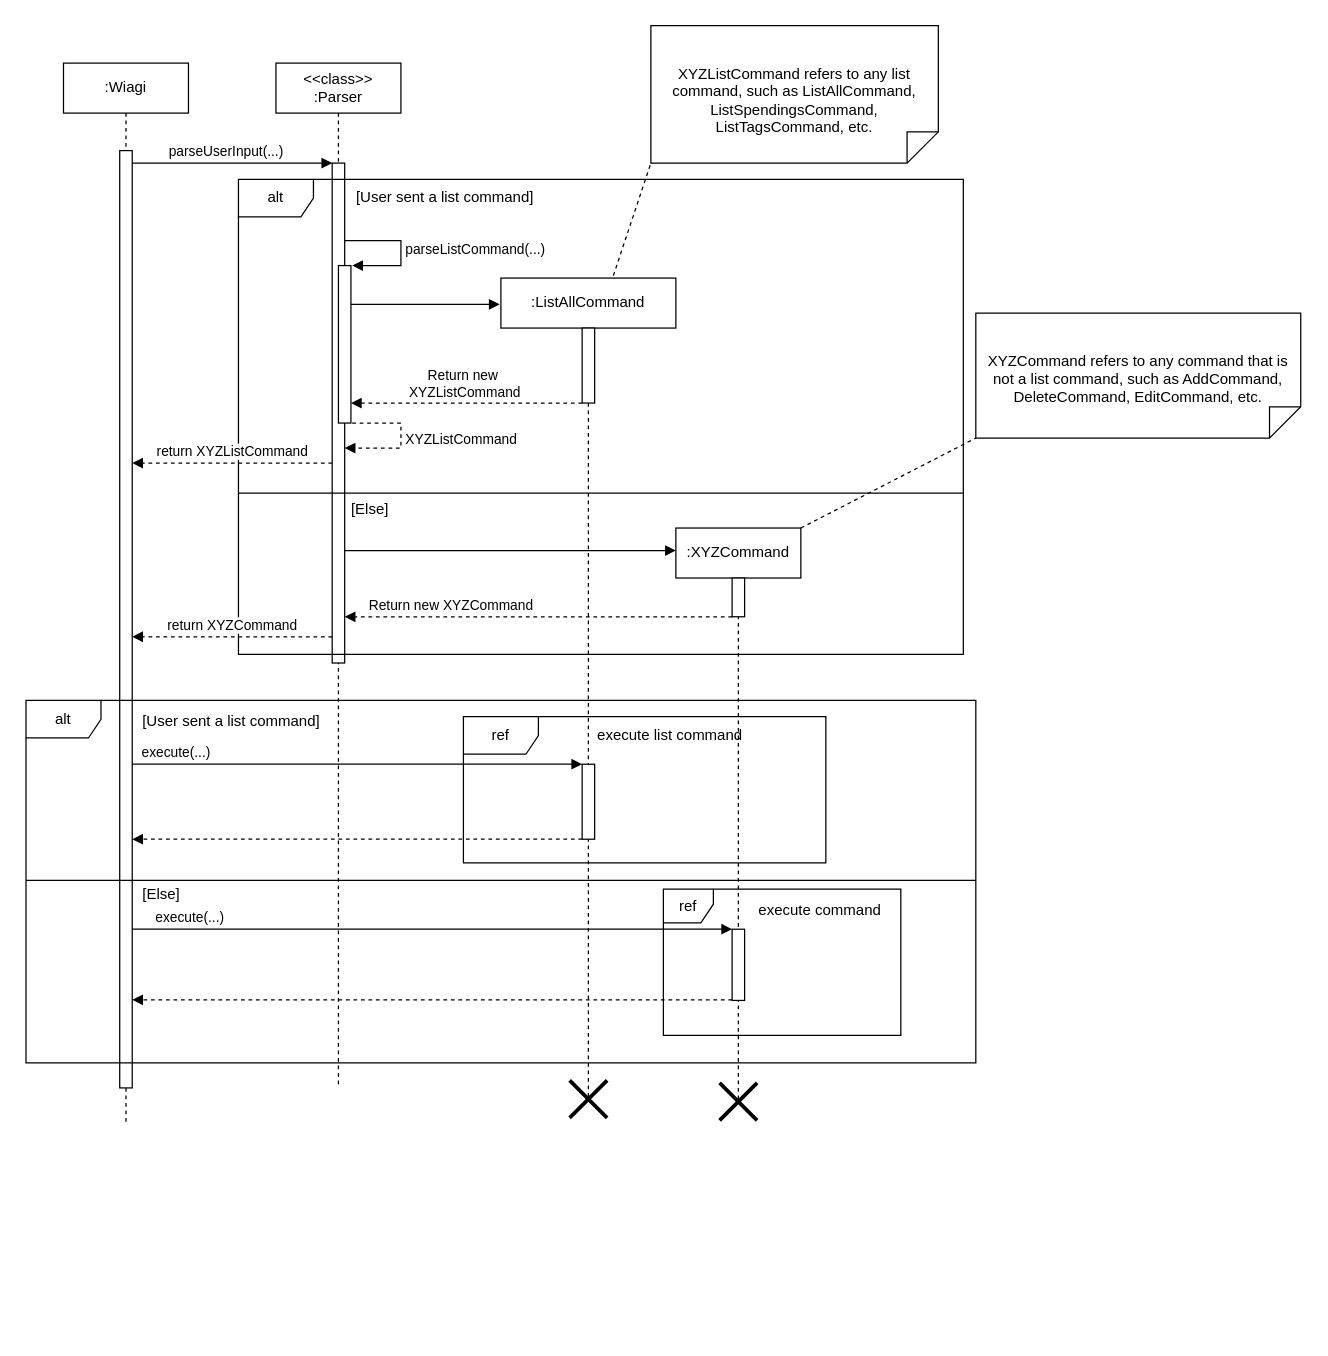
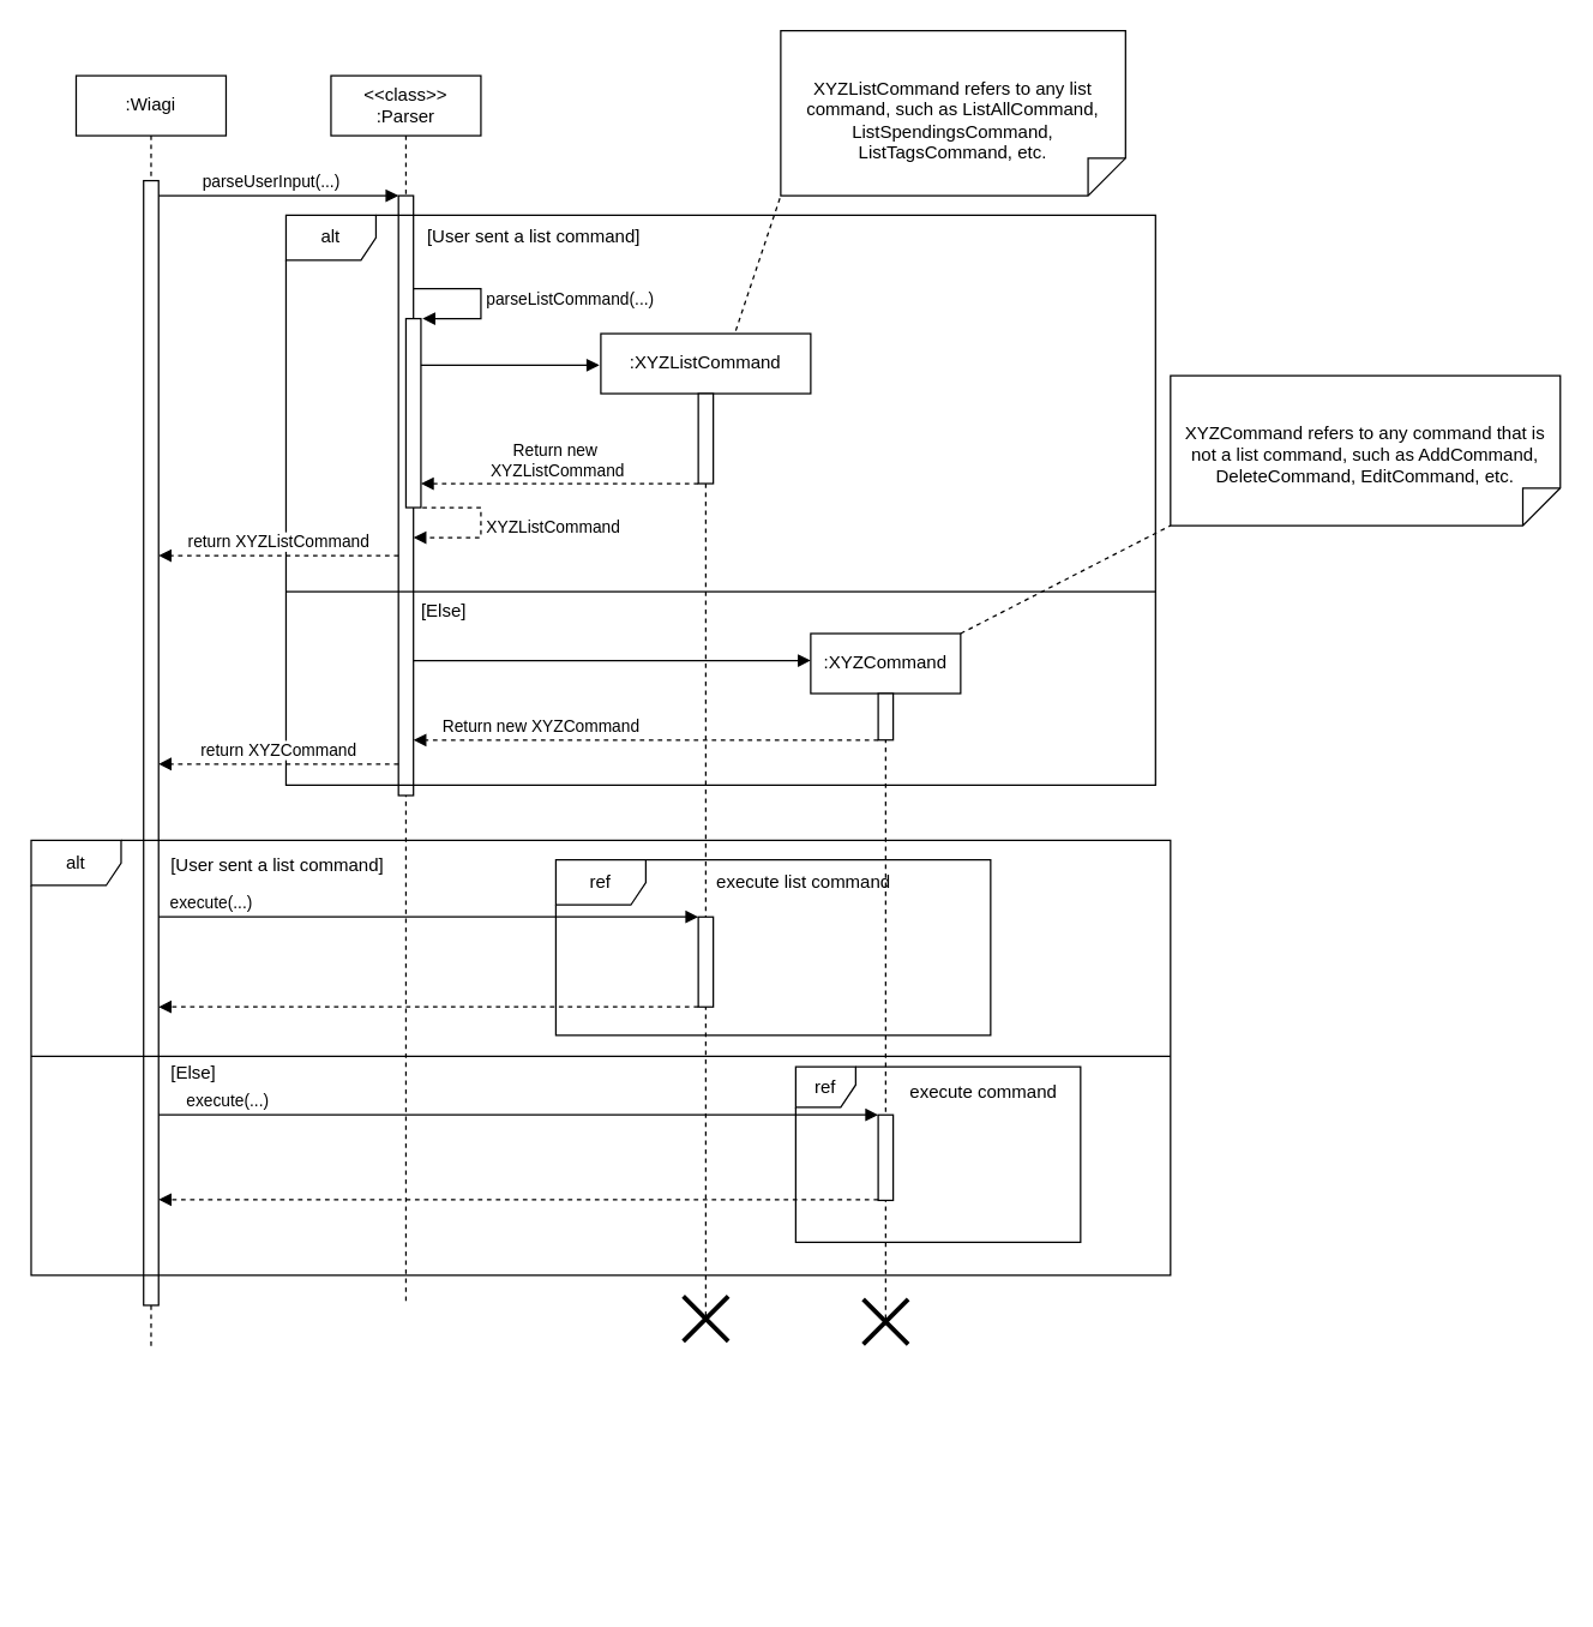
- <mxCell id="12" value=":ListAllCommand" style="shape=umlLifeline;perimeter=lifelinePerimeter;whiteSpace=wrap;html=1;container=1;dropTarget=0;collapsible=0;recursiveResize=0;outlineConnect=0;portConstraint=eastwest;newEdgeStyle={&quot;curved&quot;:0,&quot;rounded&quot;:0};rounded=0;" parent="1" vertex="1"><mxGeometry x="400" y="222" width="140" height="658" as="geometry" /></mxCell>
+ <mxCell id="12" value=":XYZListCommand" style="shape=umlLifeline;perimeter=lifelinePerimeter;whiteSpace=wrap;html=1;container=1;dropTarget=0;collapsible=0;recursiveResize=0;outlineConnect=0;portConstraint=eastwest;newEdgeStyle={&quot;curved&quot;:0,&quot;rounded&quot;:0};rounded=0;" parent="1" vertex="1"><mxGeometry x="400" y="222" width="140" height="658" as="geometry" /></mxCell>
